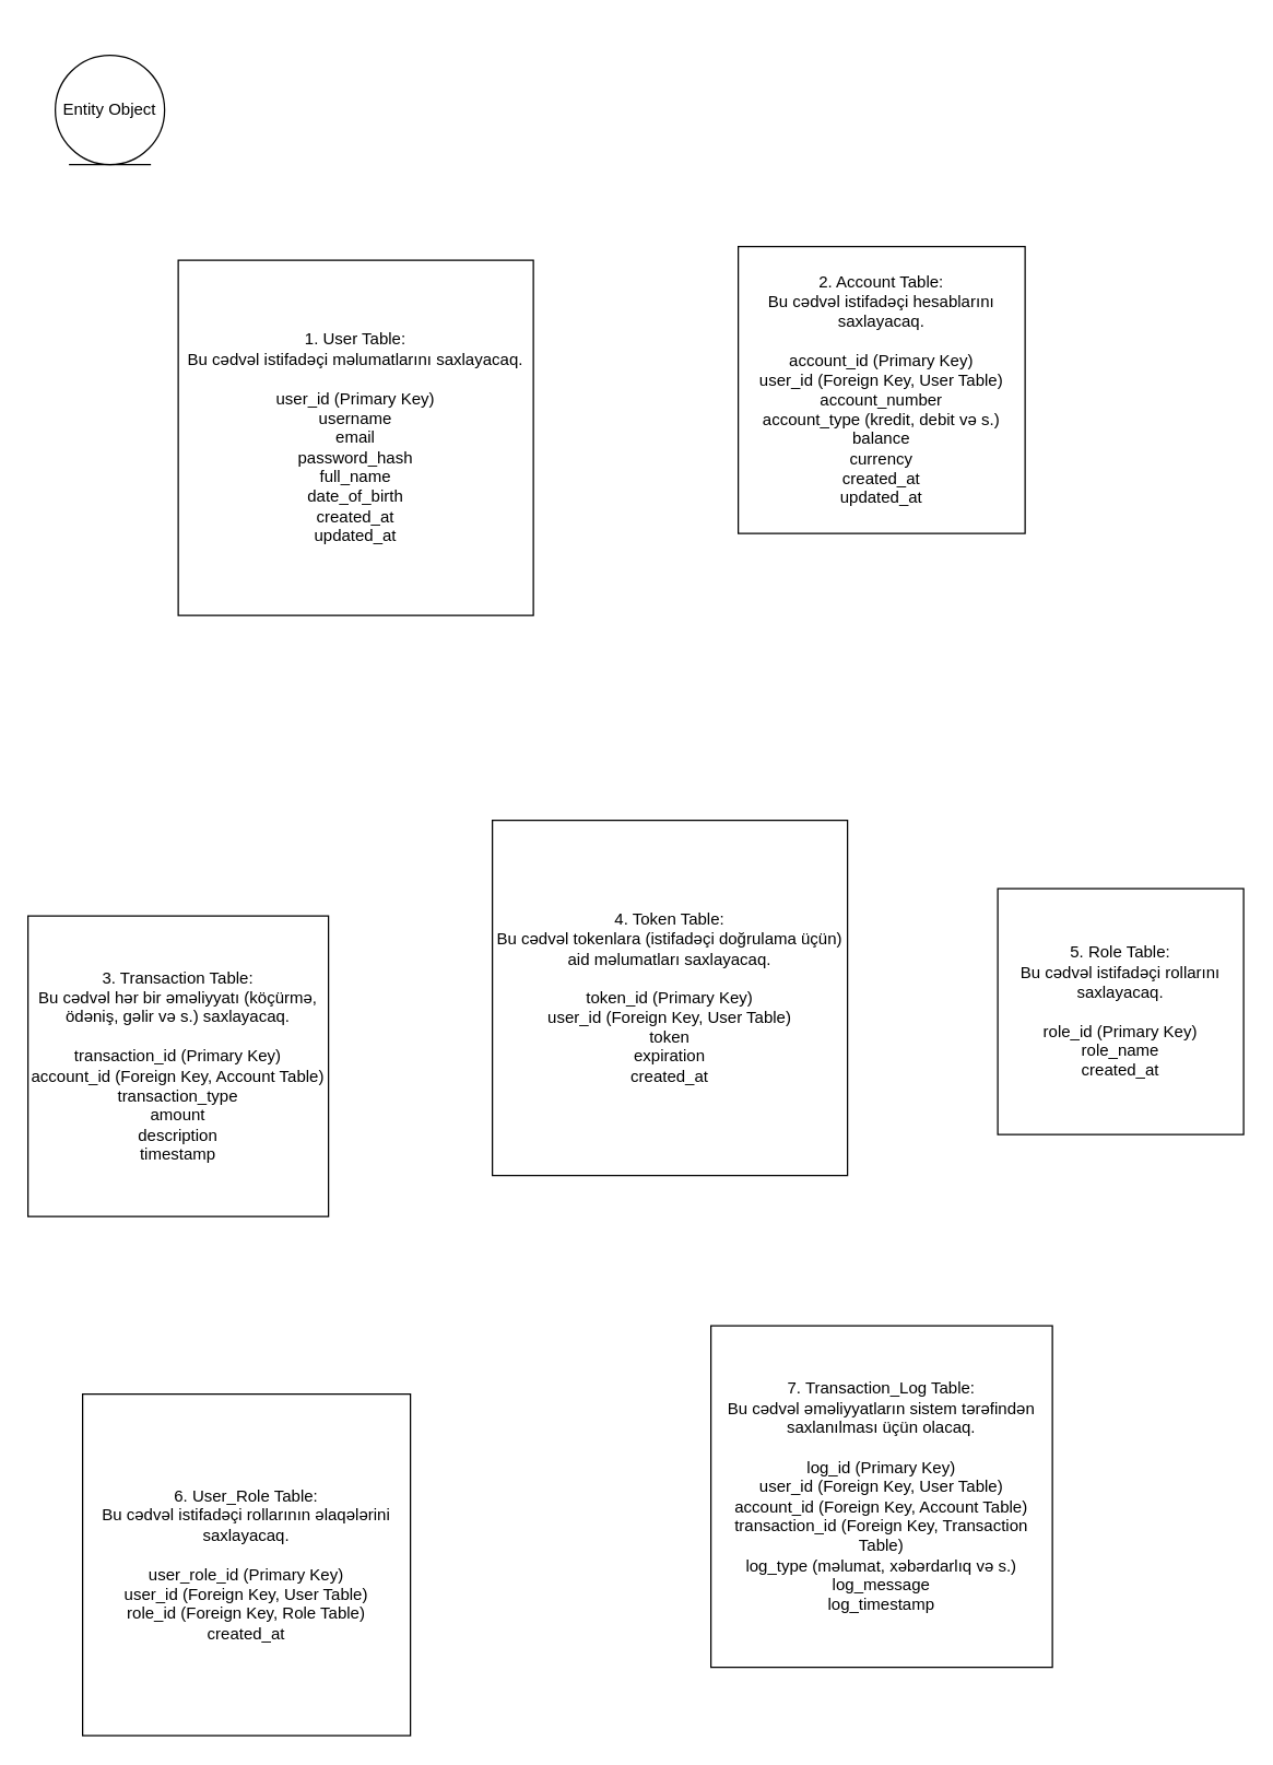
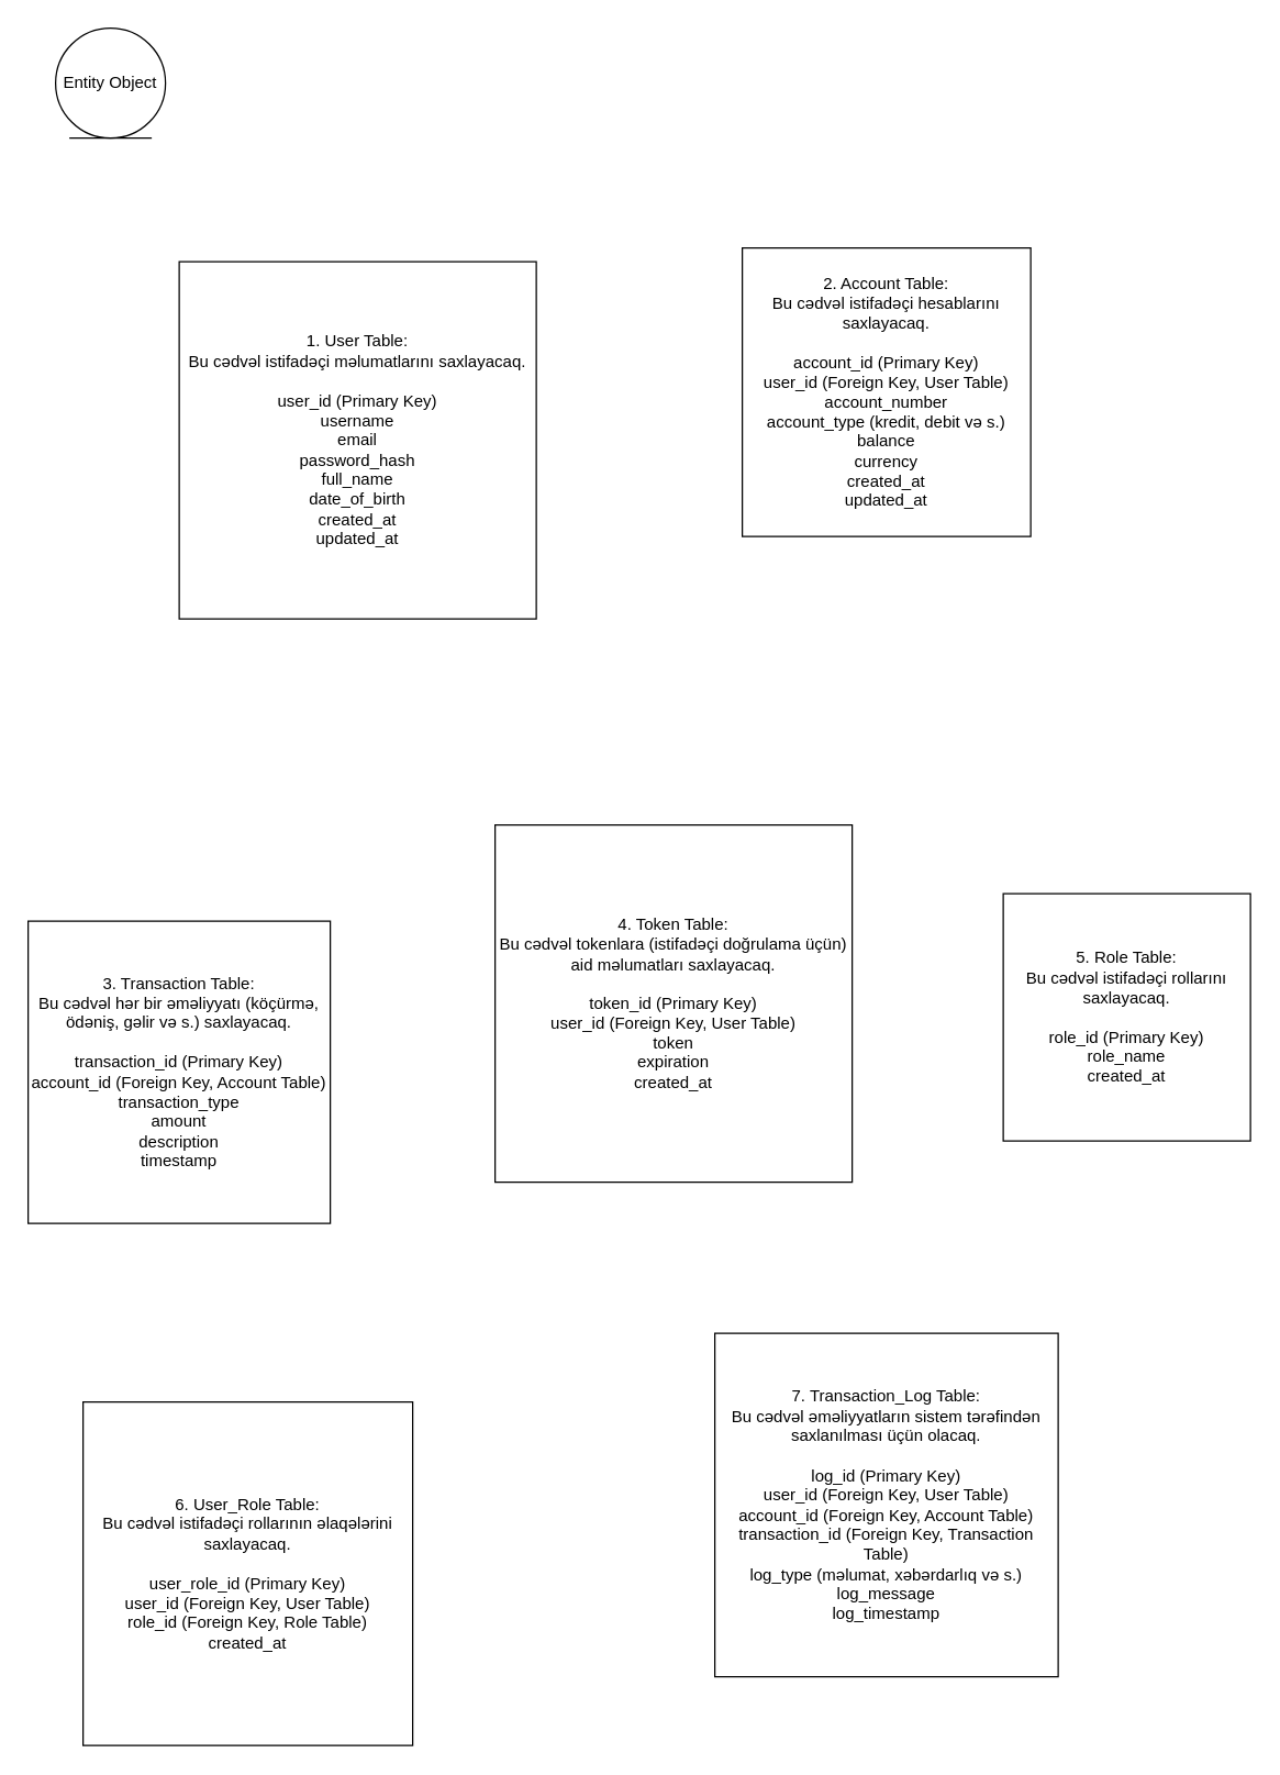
- <mxCell id="9" value="Entity Object" style="ellipse;shape=umlEntity;whiteSpace=wrap;html=1;" vertex="1" parent="1"><mxGeometry x="40" y="40" width="80" height="80" as="geometry" /></mxCell>
+ <mxCell id="9" value="Entity Object" style="ellipse;shape=umlEntity;whiteSpace=wrap;html=1;" vertex="1" parent="1"><mxGeometry x="40" y="20" width="80" height="80" as="geometry" /></mxCell>
